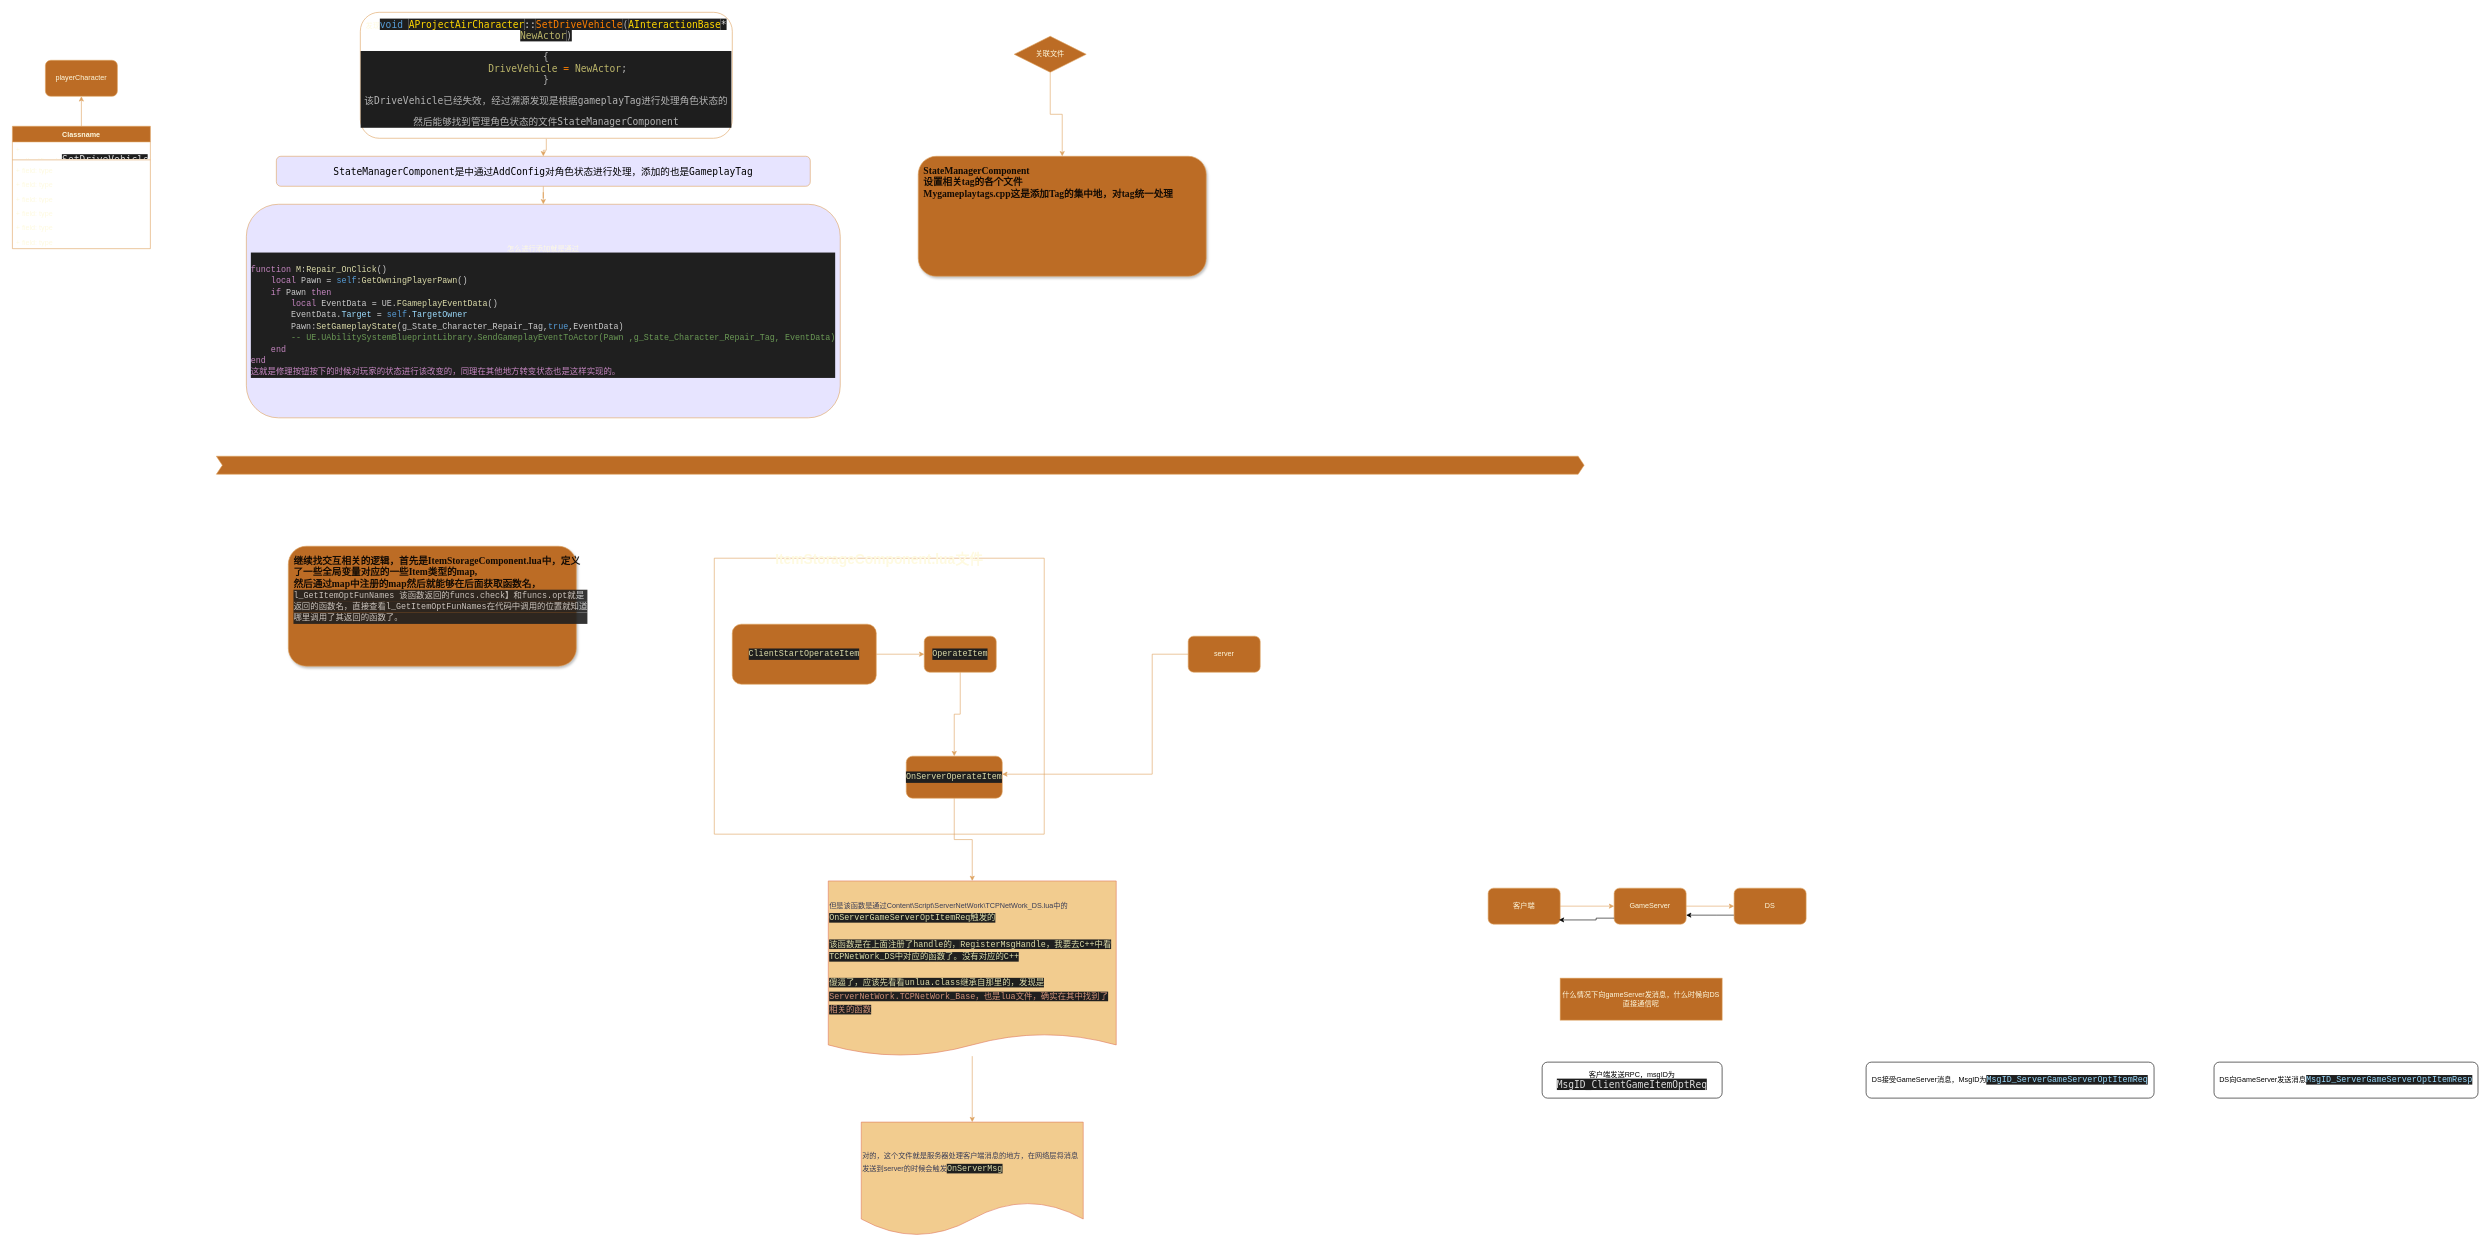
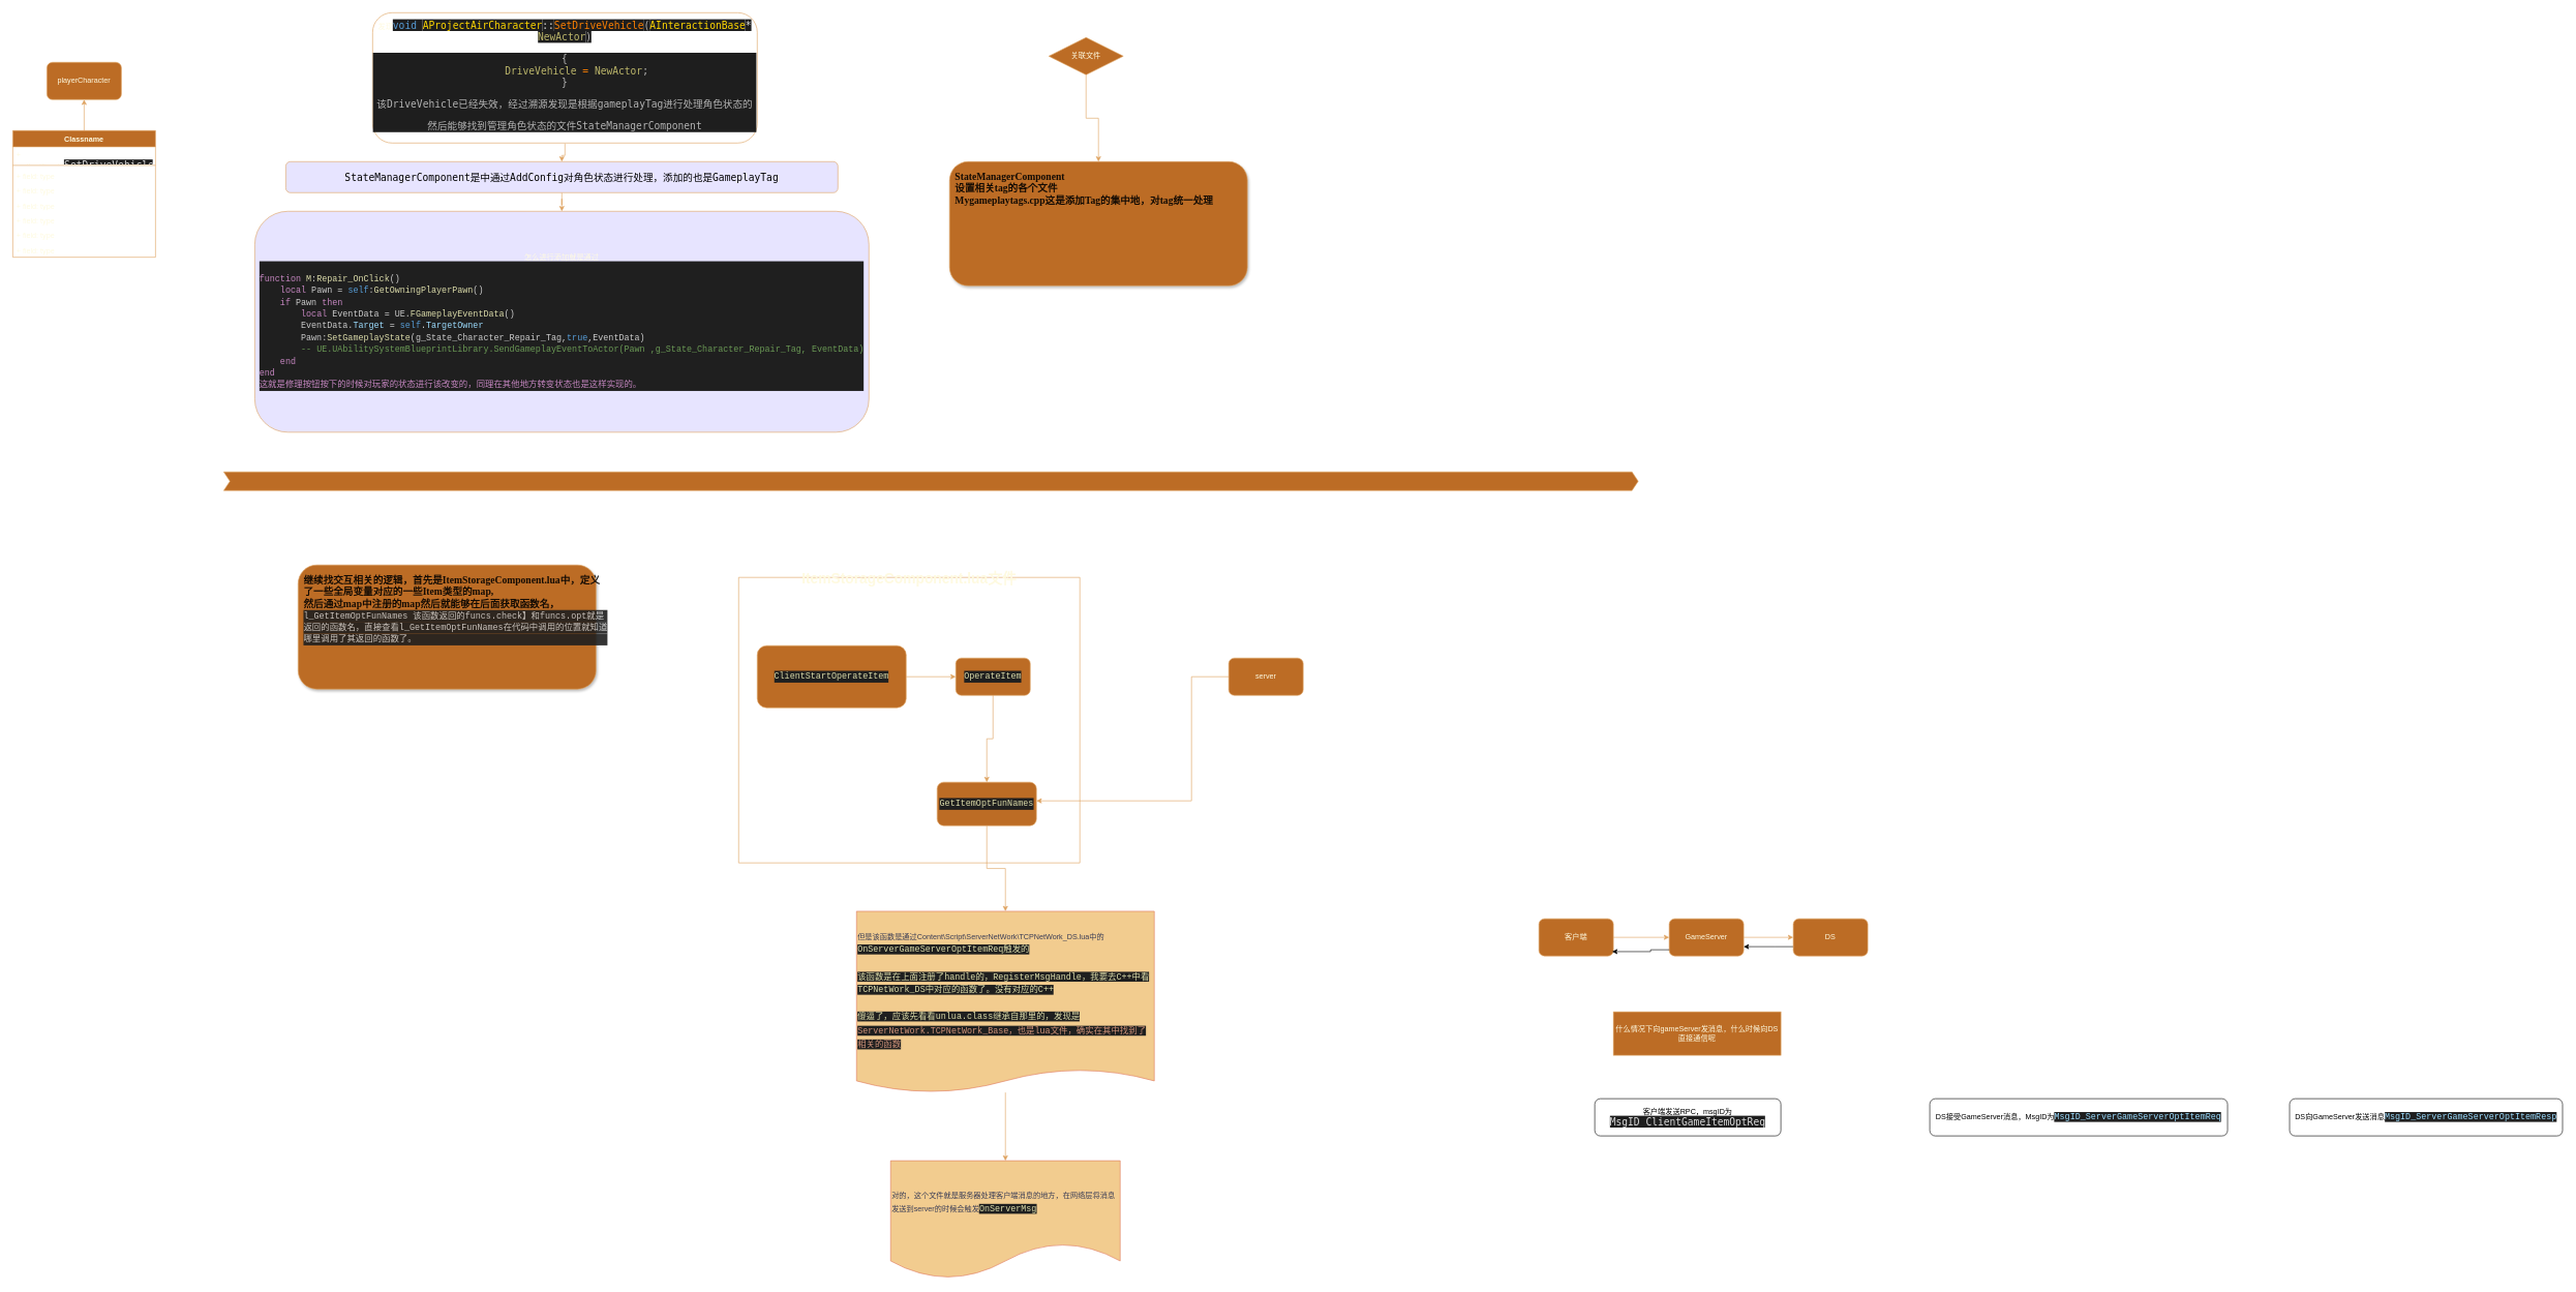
- <mxCell id="30" value="&lt;div style=&quot;color: rgb(204, 204, 204); background-color: rgb(31, 31, 31); font-family: Consolas, &amp;quot;Courier New&amp;quot;, monospace; font-size: 14px; line-height: 19px; white-space: pre;&quot;&gt;&lt;span style=&quot;color: #dcdcaa;&quot;&gt;OnServerOperateItem&lt;/span&gt;&lt;/div&gt;" style="whiteSpace=wrap;html=1;fillColor=#BC6C25;strokeColor=#DDA15E;fontColor=#FEFAE0;rounded=1;" parent="28" vertex="1"><mxGeometry x="320" y="330" width="160" height="70" as="geometry" /></mxCell>
+ <mxCell id="30" value="&lt;div style=&quot;color: rgb(204, 204, 204); background-color: rgb(31, 31, 31); font-family: Consolas, &amp;quot;Courier New&amp;quot;, monospace; font-size: 14px; line-height: 19px; white-space: pre;&quot;&gt;&lt;span style=&quot;color: #dcdcaa;&quot;&gt;GetItemOptFunNames&lt;/span&gt;&lt;/div&gt;" style="whiteSpace=wrap;html=1;fillColor=#BC6C25;strokeColor=#DDA15E;fontColor=#FEFAE0;rounded=1;" parent="28" vertex="1"><mxGeometry x="320" y="330" width="160" height="70" as="geometry" /></mxCell>
